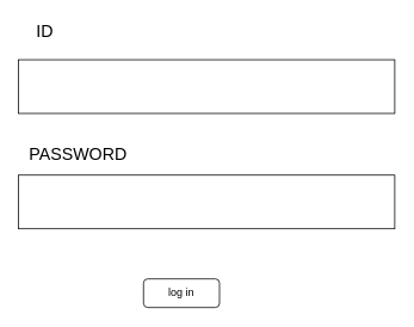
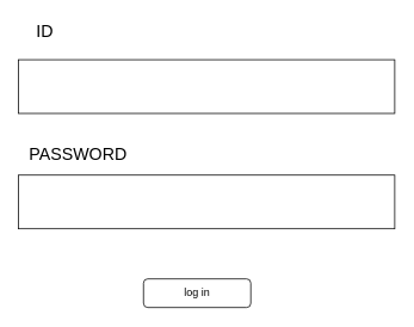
- <mxCell id="4" value="log in" style="rounded=1;whiteSpace=wrap;html=1;" vertex="1" parent="1"><mxGeometry x="160" y="311" width="85" height="32" as="geometry" /></mxCell>
+ <mxCell id="4" value="log in" style="rounded=1;whiteSpace=wrap;html=1;" vertex="1" parent="1"><mxGeometry x="160" y="311" width="120" height="32" as="geometry" /></mxCell>
